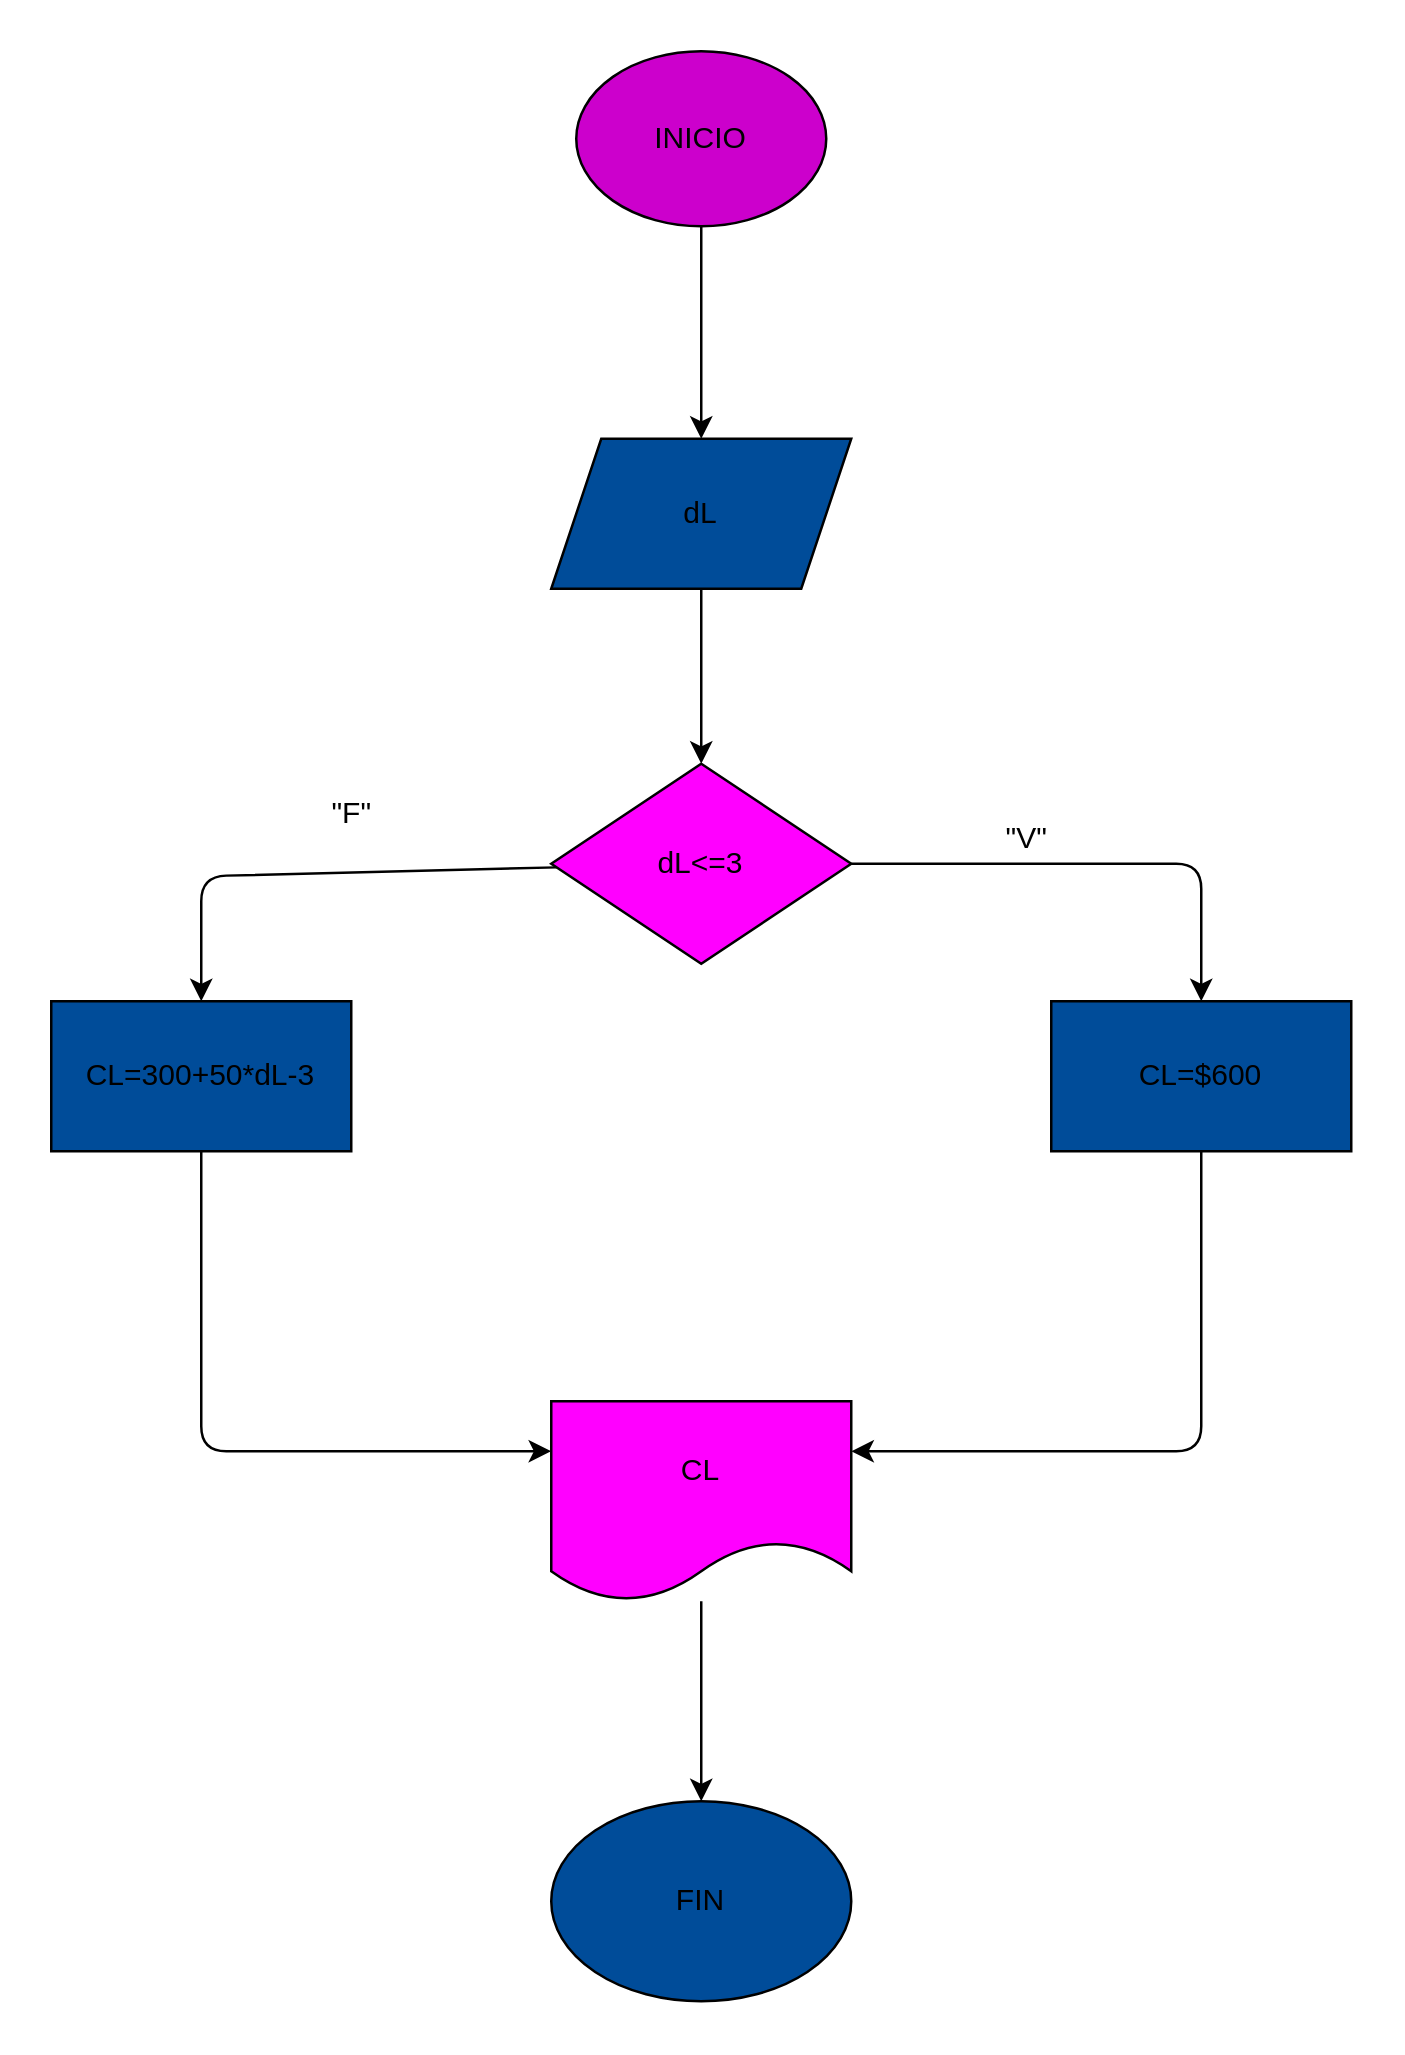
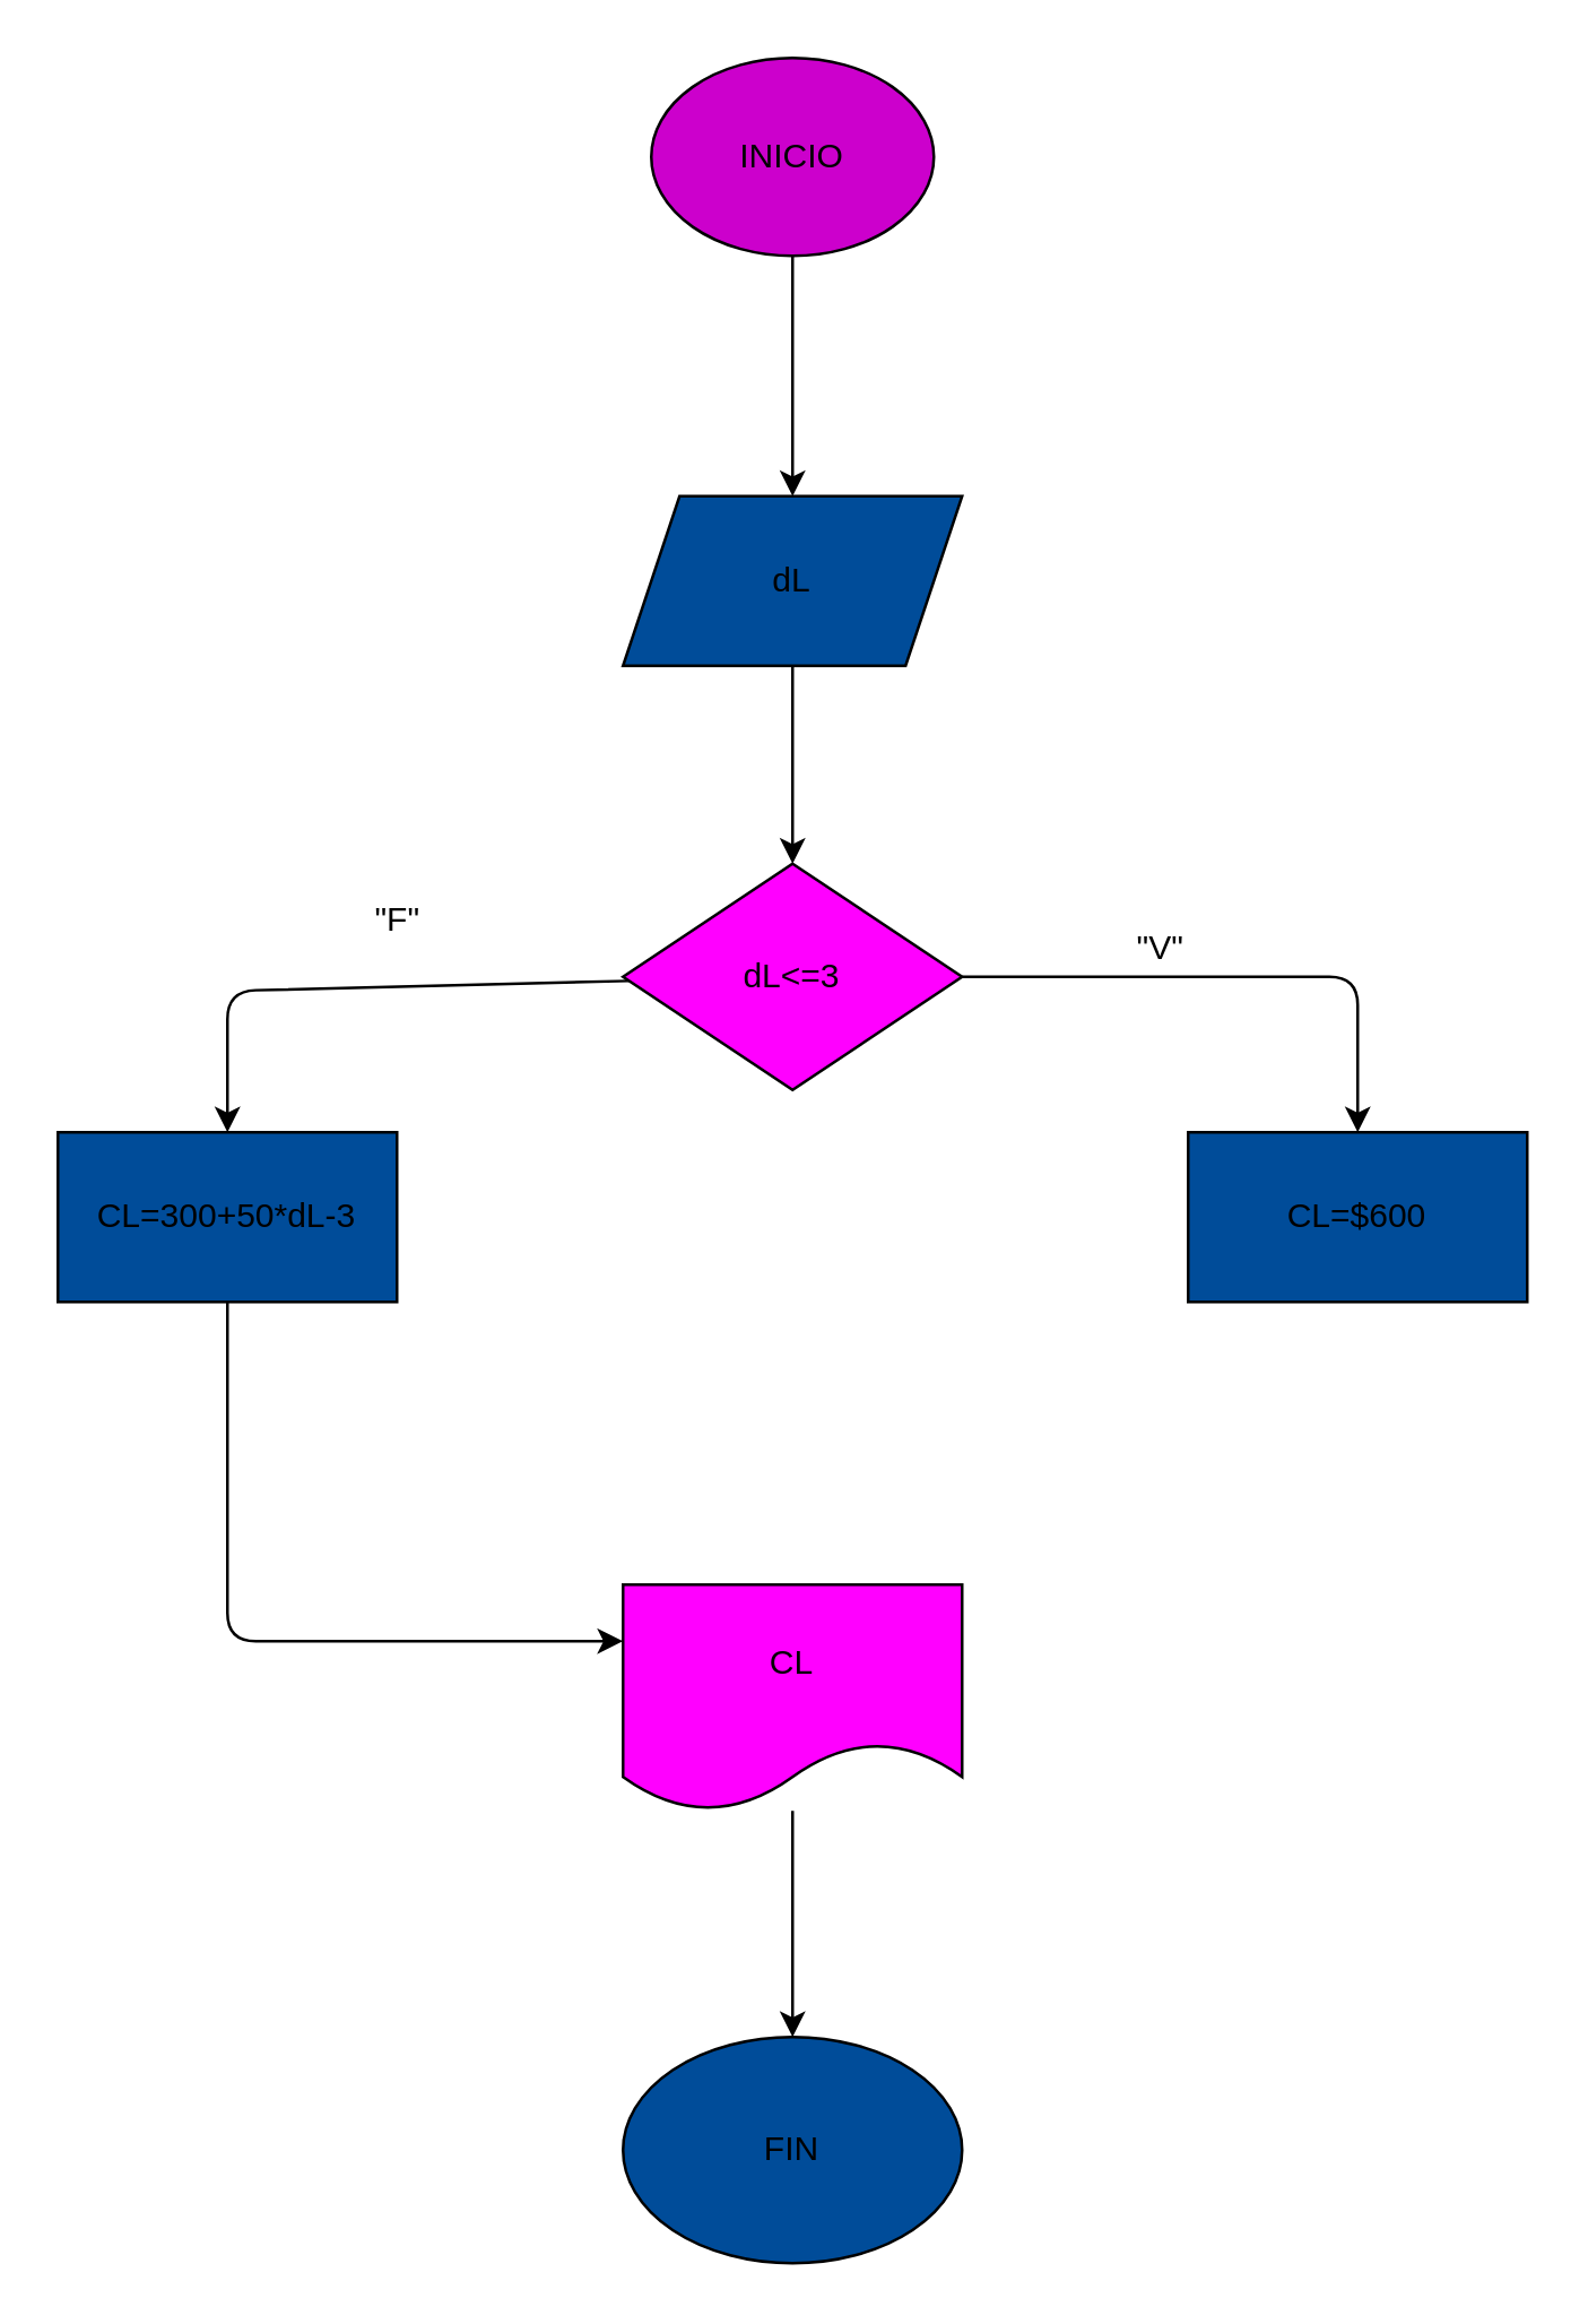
- <mxCell id="9" style="edgeStyle=none;html=1;exitX=0.5;exitY=1;exitDx=0;exitDy=0;entryX=1;entryY=0.25;entryDx=0;entryDy=0;" edge="1" parent="1" source="10" target="16"><mxGeometry relative="1" as="geometry"><Array as="points"><mxPoint x="480" y="580" /></Array></mxGeometry></mxCell>
